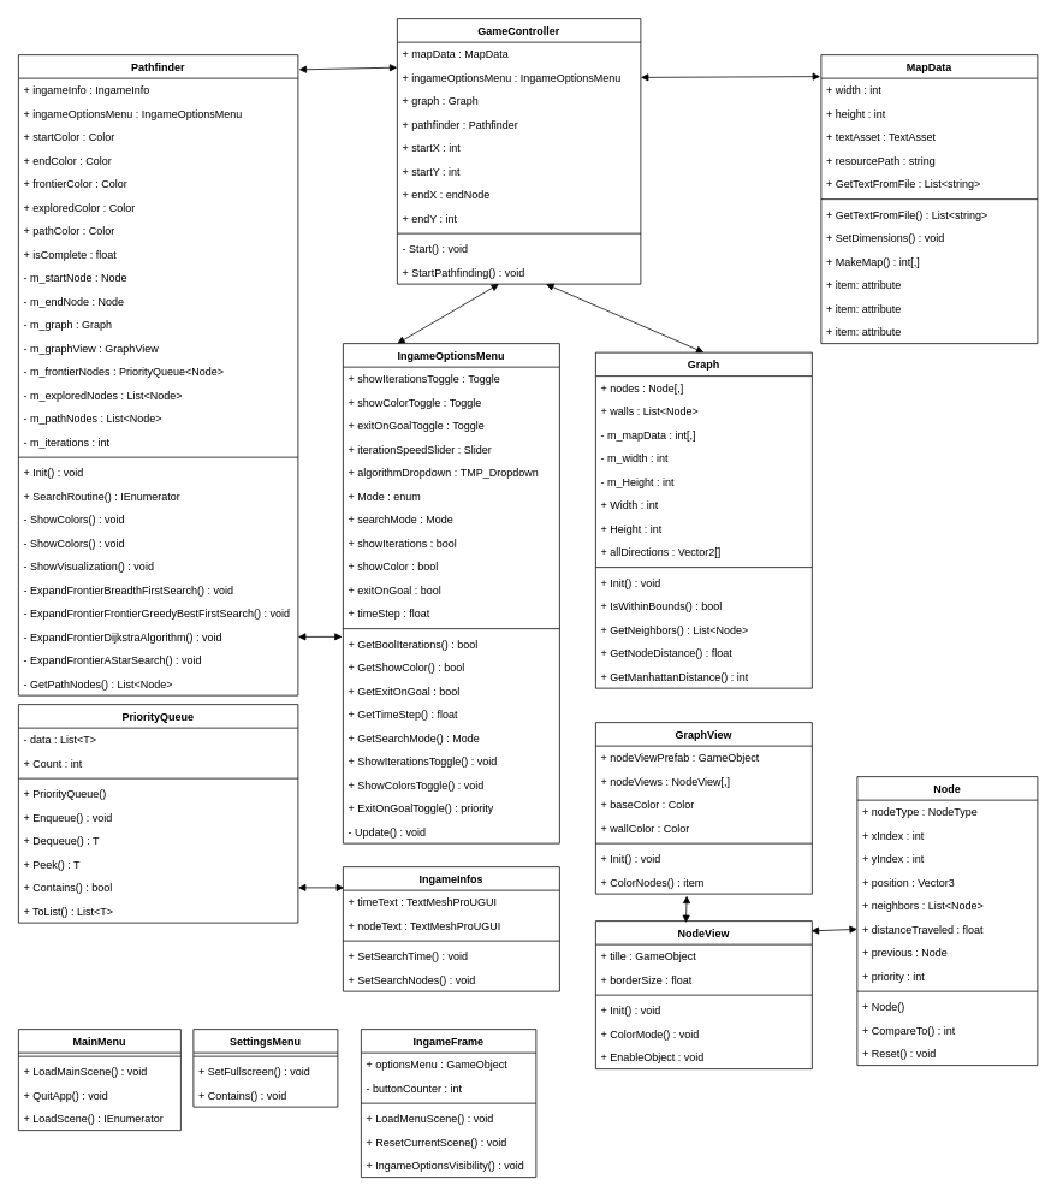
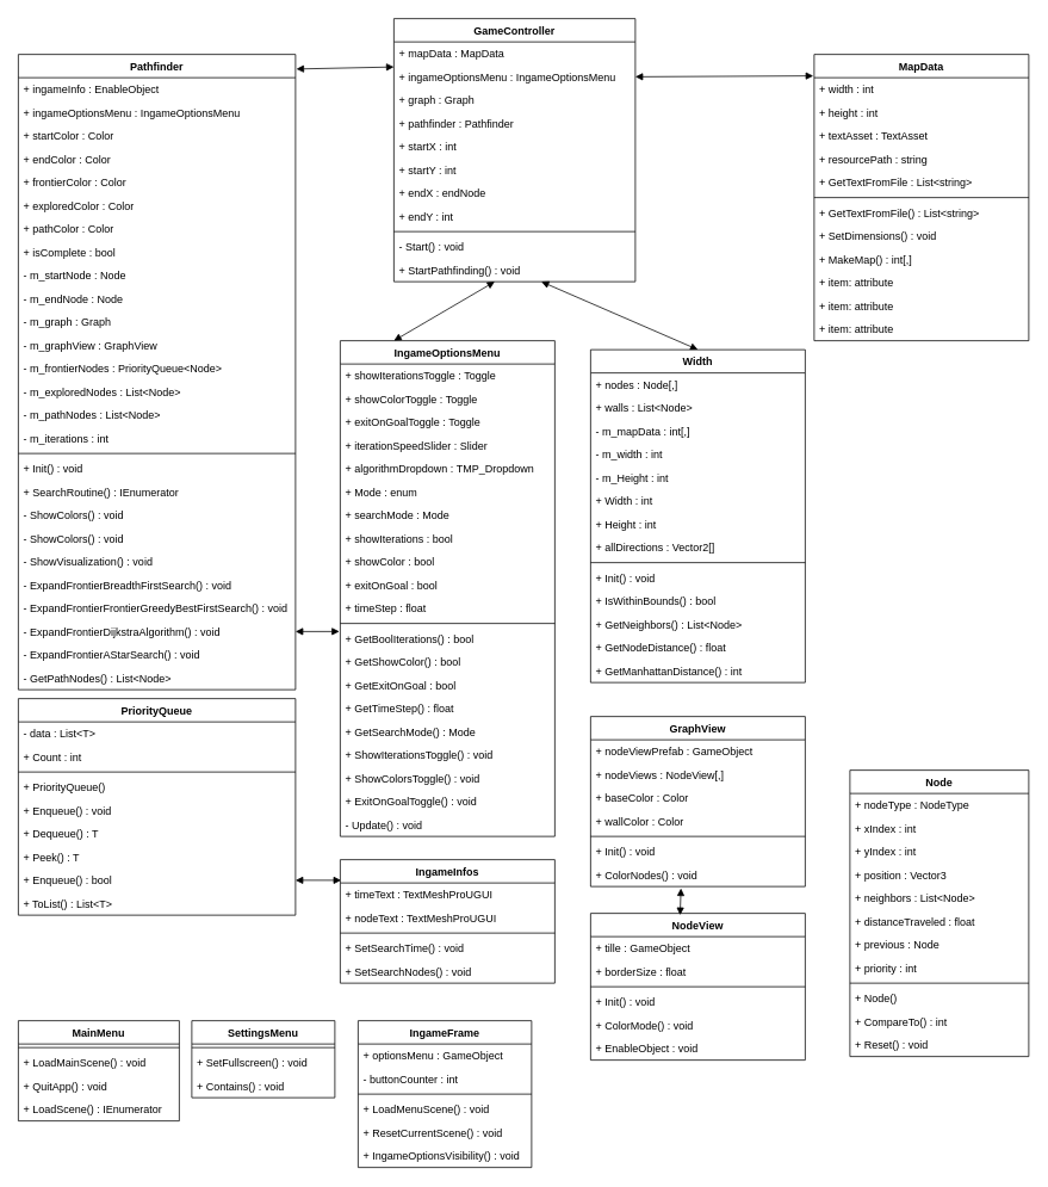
- <mxCell id="3" value="+ ingameInfo : IngameInfo" style="text;strokeColor=none;fillColor=none;align=left;verticalAlign=top;spacingLeft=4;spacingRight=4;overflow=hidden;rotatable=0;points=[[0,0.5],[1,0.5]];portConstraint=eastwest;" vertex="1" parent="2"><mxGeometry y="26" width="310" height="26" as="geometry" /></mxCell>
+ <mxCell id="3" value="+ ingameInfo : EnableObject" style="text;strokeColor=none;fillColor=none;align=left;verticalAlign=top;spacingLeft=4;spacingRight=4;overflow=hidden;rotatable=0;points=[[0,0.5],[1,0.5]];portConstraint=eastwest;" vertex="1" parent="2"><mxGeometry y="26" width="310" height="26" as="geometry" /></mxCell>
- <mxCell id="10" value="+ isComplete : float" style="text;strokeColor=none;fillColor=none;align=left;verticalAlign=top;spacingLeft=4;spacingRight=4;overflow=hidden;rotatable=0;points=[[0,0.5],[1,0.5]];portConstraint=eastwest;" vertex="1" parent="2"><mxGeometry y="208" width="310" height="26" as="geometry" /></mxCell>
+ <mxCell id="10" value="+ isComplete : bool" style="text;strokeColor=none;fillColor=none;align=left;verticalAlign=top;spacingLeft=4;spacingRight=4;overflow=hidden;rotatable=0;points=[[0,0.5],[1,0.5]];portConstraint=eastwest;" vertex="1" parent="2"><mxGeometry y="208" width="310" height="26" as="geometry" /></mxCell>
- <mxCell id="91" value="Graph" style="swimlane;fontStyle=1;align=center;verticalAlign=top;childLayout=stackLayout;horizontal=1;startSize=26;horizontalStack=0;resizeParent=1;resizeParentMax=0;resizeLast=0;collapsible=1;marginBottom=0;" vertex="1" parent="1"><mxGeometry x="660" y="390" width="240" height="372" as="geometry" /></mxCell>
+ <mxCell id="91" value="Width" style="swimlane;fontStyle=1;align=center;verticalAlign=top;childLayout=stackLayout;horizontal=1;startSize=26;horizontalStack=0;resizeParent=1;resizeParentMax=0;resizeLast=0;collapsible=1;marginBottom=0;" vertex="1" parent="1"><mxGeometry x="660" y="390" width="240" height="372" as="geometry" /></mxCell>
- <mxCell id="89" value="+ ExitOnGoalToggle() : priority" style="text;strokeColor=none;fillColor=none;align=left;verticalAlign=top;spacingLeft=4;spacingRight=4;overflow=hidden;rotatable=0;points=[[0,0.5],[1,0.5]];portConstraint=eastwest;" vertex="1" parent="69"><mxGeometry y="502" width="240" height="26" as="geometry" /></mxCell>
+ <mxCell id="89" value="+ ExitOnGoalToggle() : void" style="text;strokeColor=none;fillColor=none;align=left;verticalAlign=top;spacingLeft=4;spacingRight=4;overflow=hidden;rotatable=0;points=[[0,0.5],[1,0.5]];portConstraint=eastwest;" vertex="1" parent="69"><mxGeometry y="502" width="240" height="26" as="geometry" /></mxCell>
- <mxCell id="121" value="+ ColorNodes() : item" style="text;strokeColor=none;fillColor=none;align=left;verticalAlign=top;spacingLeft=4;spacingRight=4;overflow=hidden;rotatable=0;points=[[0,0.5],[1,0.5]];portConstraint=eastwest;" vertex="1" parent="114"><mxGeometry y="164" width="240" height="26" as="geometry" /></mxCell>
+ <mxCell id="121" value="+ ColorNodes() : void" style="text;strokeColor=none;fillColor=none;align=left;verticalAlign=top;spacingLeft=4;spacingRight=4;overflow=hidden;rotatable=0;points=[[0,0.5],[1,0.5]];portConstraint=eastwest;" vertex="1" parent="114"><mxGeometry y="164" width="240" height="26" as="geometry" /></mxCell>
- <mxCell id="63" value="+ Contains() : bool" style="text;strokeColor=none;fillColor=none;align=left;verticalAlign=top;spacingLeft=4;spacingRight=4;overflow=hidden;rotatable=0;points=[[0,0.5],[1,0.5]];portConstraint=eastwest;" vertex="1" parent="55"><mxGeometry y="190" width="310" height="26" as="geometry" /></mxCell>
+ <mxCell id="63" value="+ Enqueue() : bool" style="text;strokeColor=none;fillColor=none;align=left;verticalAlign=top;spacingLeft=4;spacingRight=4;overflow=hidden;rotatable=0;points=[[0,0.5],[1,0.5]];portConstraint=eastwest;" vertex="1" parent="55"><mxGeometry y="190" width="310" height="26" as="geometry" /></mxCell>
- <mxCell id="159" value="" style="endArrow=block;startArrow=block;endFill=1;startFill=1;html=1;exitX=0.996;exitY=0.067;exitDx=0;exitDy=0;exitPerimeter=0;entryX=0;entryY=0.5;entryDx=0;entryDy=0;" edge="1" parent="1" source="122" target="152"><mxGeometry width="160" relative="1" as="geometry"><mxPoint x="920" y="1040" as="sourcePoint" /><mxPoint x="930" y="1060" as="targetPoint" /></mxGeometry></mxCell>
